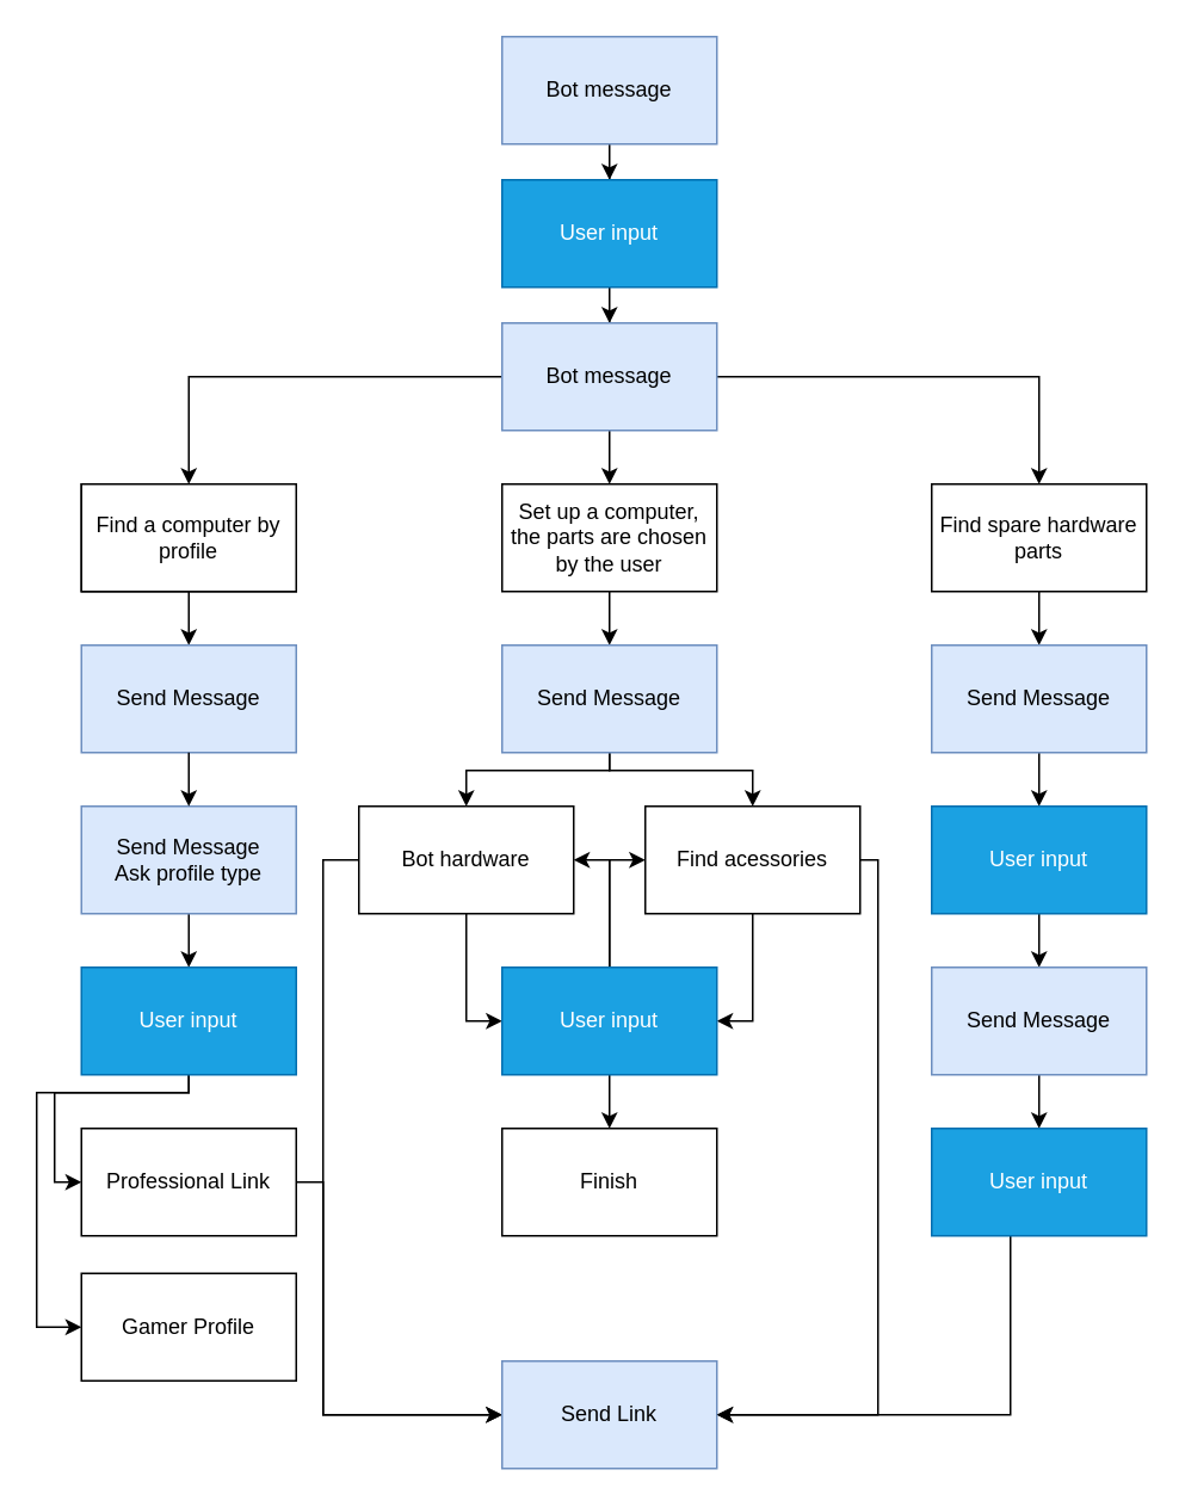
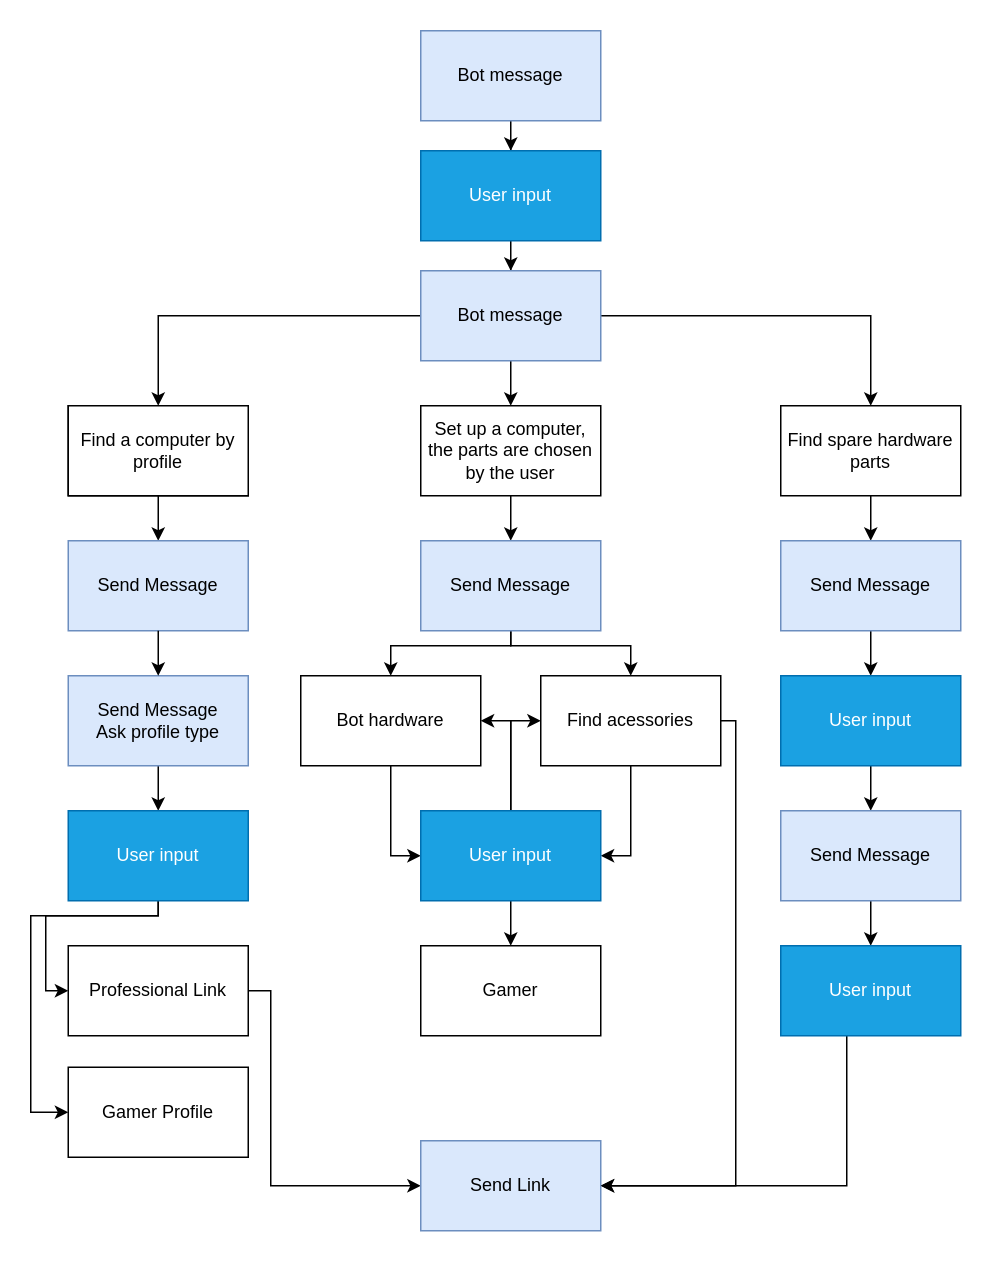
- <mxCell id="30" style="edgeStyle=orthogonalEdgeStyle;rounded=0;orthogonalLoop=1;jettySize=auto;html=1;entryX=0;entryY=0.5;entryDx=0;entryDy=0;" parent="1" source="31" target="36" edge="1"><mxGeometry relative="1" as="geometry"><Array as="points"><mxPoint x="180" y="480" /><mxPoint x="180" y="790" /></Array></mxGeometry></mxCell>
- <mxCell id="32" value="Finish" style="rounded=0;whiteSpace=wrap;html=1;" parent="1" vertex="1"><mxGeometry x="280" y="630" width="120" height="60" as="geometry" /></mxCell>
+ <mxCell id="32" value="Gamer" style="rounded=0;whiteSpace=wrap;html=1;" parent="1" vertex="1"><mxGeometry x="280" y="630" width="120" height="60" as="geometry" /></mxCell>
